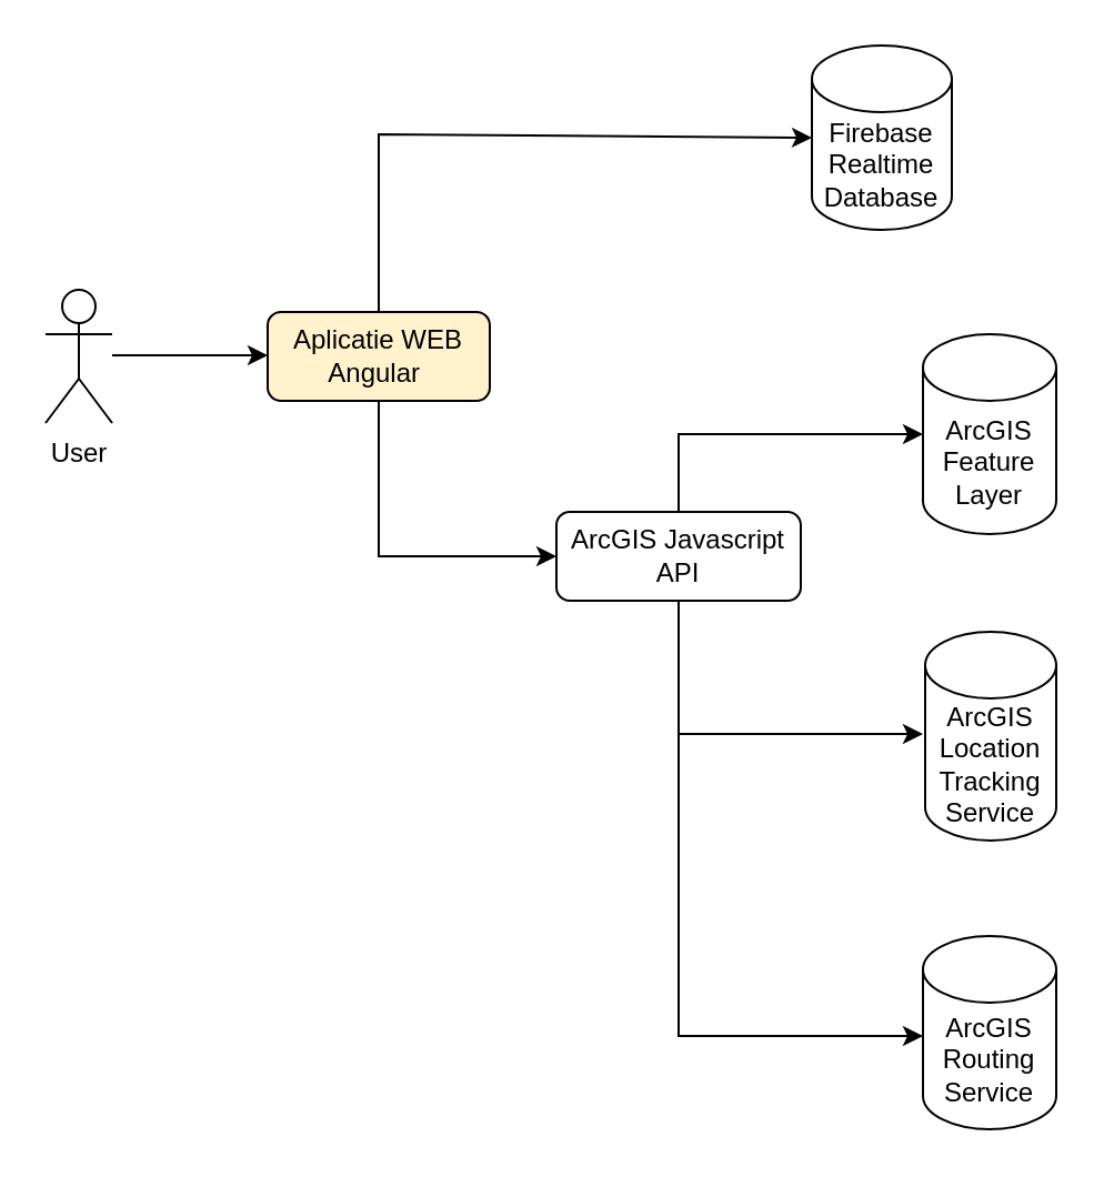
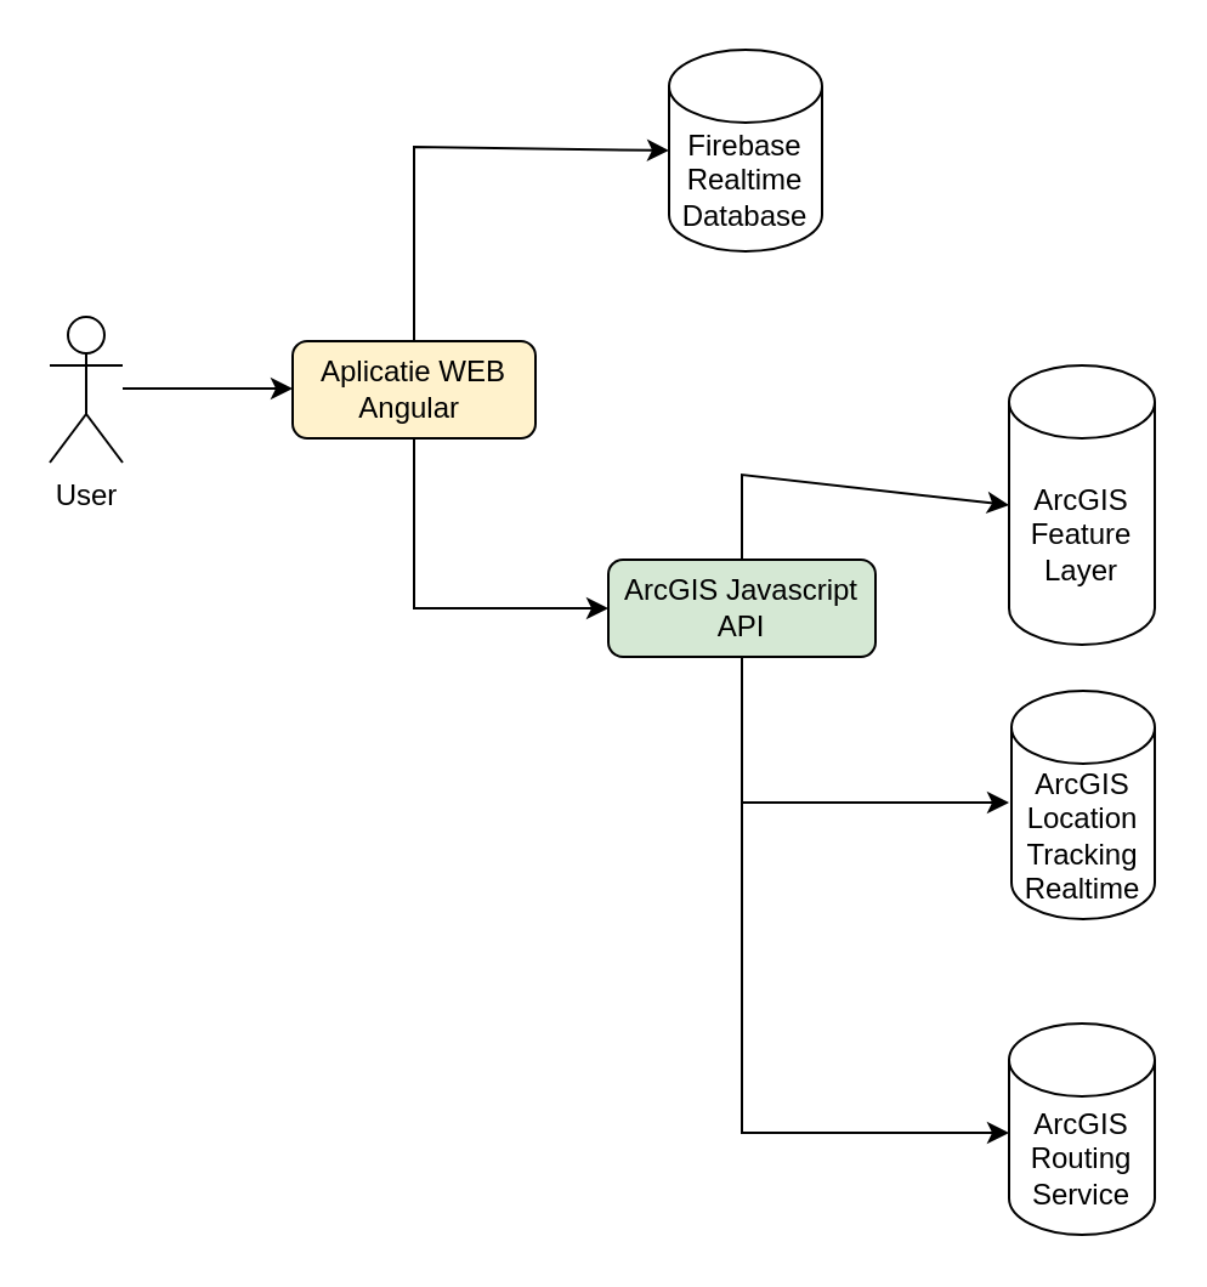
- <mxCell id="5" value="Firebase Realtime Database" style="shape=cylinder3;whiteSpace=wrap;html=1;boundedLbl=1;backgroundOutline=1;size=15;" vertex="1" parent="1"><mxGeometry x="365" y="20" width="63" height="83" as="geometry" /></mxCell>
+ <mxCell id="5" value="Firebase Realtime Database" style="shape=cylinder3;whiteSpace=wrap;html=1;boundedLbl=1;backgroundOutline=1;size=15;" vertex="1" parent="1"><mxGeometry x="275" y="20" width="63" height="83" as="geometry" /></mxCell>
- <mxCell id="6" value="ArcGIS Feature Layer" style="shape=cylinder3;whiteSpace=wrap;html=1;boundedLbl=1;backgroundOutline=1;size=15;" vertex="1" parent="1"><mxGeometry x="415" y="150" width="60" height="90" as="geometry" /></mxCell>
+ <mxCell id="6" value="ArcGIS Feature Layer" style="shape=cylinder3;whiteSpace=wrap;html=1;boundedLbl=1;backgroundOutline=1;size=15;" vertex="1" parent="1"><mxGeometry x="415" y="150" width="60" height="115" as="geometry" /></mxCell>
- <mxCell id="4" value="ArcGIS Javascript API" style="rounded=1;whiteSpace=wrap;html=1;" vertex="1" parent="1"><mxGeometry x="250" y="230" width="110" height="40" as="geometry" /></mxCell>
+ <mxCell id="4" value="ArcGIS Javascript API" style="rounded=1;whiteSpace=wrap;html=1;fillColor=#d5e8d4;" vertex="1" parent="1"><mxGeometry x="250" y="230" width="110" height="40" as="geometry" /></mxCell>
- <mxCell id="13" value="ArcGIS Location Tracking Service" style="shape=cylinder3;whiteSpace=wrap;html=1;boundedLbl=1;backgroundOutline=1;size=15;" vertex="1" parent="1"><mxGeometry x="416" y="284" width="59" height="94" as="geometry" /></mxCell>
+ <mxCell id="13" value="ArcGIS Location Tracking Realtime" style="shape=cylinder3;whiteSpace=wrap;html=1;boundedLbl=1;backgroundOutline=1;size=15;" vertex="1" parent="1"><mxGeometry x="416" y="284" width="59" height="94" as="geometry" /></mxCell>
